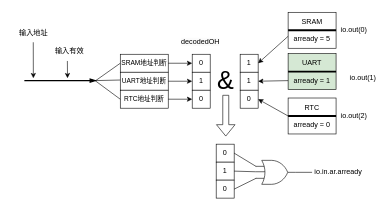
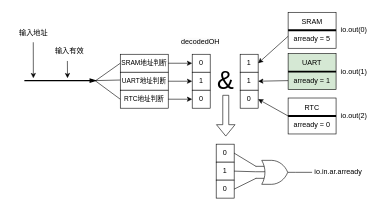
- <mxCell id="49" value="io.out(1)" style="text;html=1;align=center;verticalAlign=middle;whiteSpace=wrap;rounded=0;" vertex="1" parent="1"><mxGeometry x="575" y="114" width="60" height="30" as="geometry" /></mxCell>
+ <mxCell id="49" value="io.out(1)" style="text;html=1;align=center;verticalAlign=middle;whiteSpace=wrap;rounded=0;" vertex="1" parent="1"><mxGeometry x="560" y="104" width="60" height="30" as="geometry" /></mxCell>
